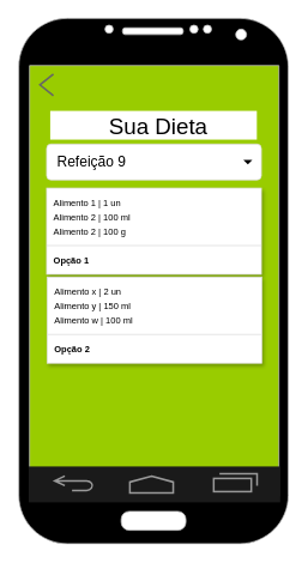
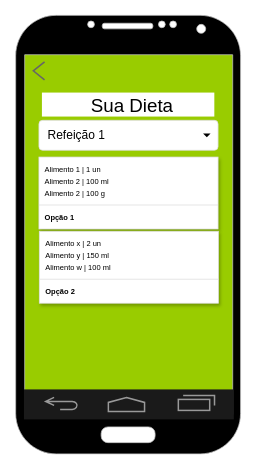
- <mxCell id="7" value="Refeição 9" style="html=1;shadow=0;dashed=0;shape=mxgraph.bootstrap.rrect;rSize=5;strokeColor=#dddddd;spacingRight=10;fontSize=16;fillColor=#FFFFFF;align=left;spacingLeft=10;whiteSpace=wrap;" vertex="1" parent="1"><mxGeometry x="51" y="160" width="239" height="40" as="geometry" /></mxCell>
+ <mxCell id="7" value="Refeição 1" style="html=1;shadow=0;dashed=0;shape=mxgraph.bootstrap.rrect;rSize=5;strokeColor=#dddddd;spacingRight=10;fontSize=16;fillColor=#FFFFFF;align=left;spacingLeft=10;whiteSpace=wrap;" vertex="1" parent="1"><mxGeometry x="51" y="160" width="239" height="40" as="geometry" /></mxCell>
